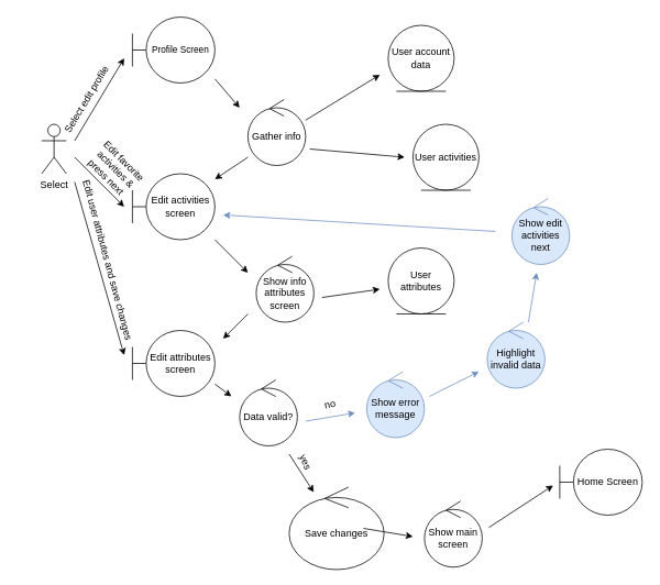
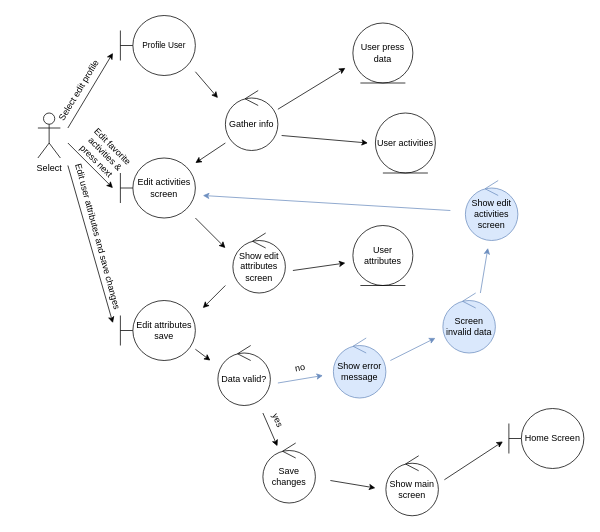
- <mxCell id="3" value="Profile Screen" style="shape=umlBoundary;whiteSpace=wrap;html=1;fontSize=11;" parent="1" vertex="1"><mxGeometry x="160" y="20" width="100" height="80" as="geometry" /></mxCell>
+ <mxCell id="3" value="Profile User" style="shape=umlBoundary;whiteSpace=wrap;html=1;fontSize=11;" parent="1" vertex="1"><mxGeometry x="160" y="20" width="100" height="80" as="geometry" /></mxCell>
- <mxCell id="8" value="User account data" style="ellipse;shape=umlEntity;whiteSpace=wrap;html=1;" parent="1" vertex="1"><mxGeometry x="470" y="30" width="80" height="80" as="geometry" /></mxCell>
+ <mxCell id="8" value="User press data" style="ellipse;shape=umlEntity;whiteSpace=wrap;html=1;" parent="1" vertex="1"><mxGeometry x="470" y="30" width="80" height="80" as="geometry" /></mxCell>
- <mxCell id="35" value="Show edit activities next" style="ellipse;shape=umlControl;whiteSpace=wrap;html=1;fillColor=#dae8fc;strokeColor=#6c8ebf;" parent="1" vertex="1"><mxGeometry x="620" y="240" width="70" height="80" as="geometry" /></mxCell>
+ <mxCell id="35" value="Show edit activities screen" style="ellipse;shape=umlControl;whiteSpace=wrap;html=1;fillColor=#dae8fc;strokeColor=#6c8ebf;" parent="1" vertex="1"><mxGeometry x="620" y="240" width="70" height="80" as="geometry" /></mxCell>
- <mxCell id="10" value="Show info attributes screen" style="ellipse;shape=umlControl;whiteSpace=wrap;html=1;" parent="1" vertex="1"><mxGeometry x="310" y="310" width="70" height="80" as="geometry" /></mxCell>
+ <mxCell id="10" value="Show edit attributes screen" style="ellipse;shape=umlControl;whiteSpace=wrap;html=1;" parent="1" vertex="1"><mxGeometry x="310" y="310" width="70" height="80" as="geometry" /></mxCell>
- <mxCell id="34" value="Highlight invalid data" style="ellipse;shape=umlControl;whiteSpace=wrap;html=1;fillColor=#dae8fc;strokeColor=#6c8ebf;" parent="1" vertex="1"><mxGeometry x="590" y="390" width="70" height="80" as="geometry" /></mxCell>
+ <mxCell id="34" value="Screen invalid data" style="ellipse;shape=umlControl;whiteSpace=wrap;html=1;fillColor=#dae8fc;strokeColor=#6c8ebf;" parent="1" vertex="1"><mxGeometry x="590" y="390" width="70" height="80" as="geometry" /></mxCell>
- <mxCell id="5" value="Edit attributes screen" style="shape=umlBoundary;whiteSpace=wrap;html=1;" parent="1" vertex="1"><mxGeometry x="160" y="400" width="100" height="80" as="geometry" /></mxCell>
+ <mxCell id="5" value="Edit attributes save" style="shape=umlBoundary;whiteSpace=wrap;html=1;" parent="1" vertex="1"><mxGeometry x="160" y="400" width="100" height="80" as="geometry" /></mxCell>
- <mxCell id="25" value="Save changes" style="ellipse;shape=umlControl;whiteSpace=wrap;html=1;" parent="1" vertex="1"><mxGeometry x="350" y="590" width="115" height="100" as="geometry" /></mxCell>
+ <mxCell id="25" value="Save changes" style="ellipse;shape=umlControl;whiteSpace=wrap;html=1;" parent="1" vertex="1"><mxGeometry x="350" y="590" width="70" height="80" as="geometry" /></mxCell>
